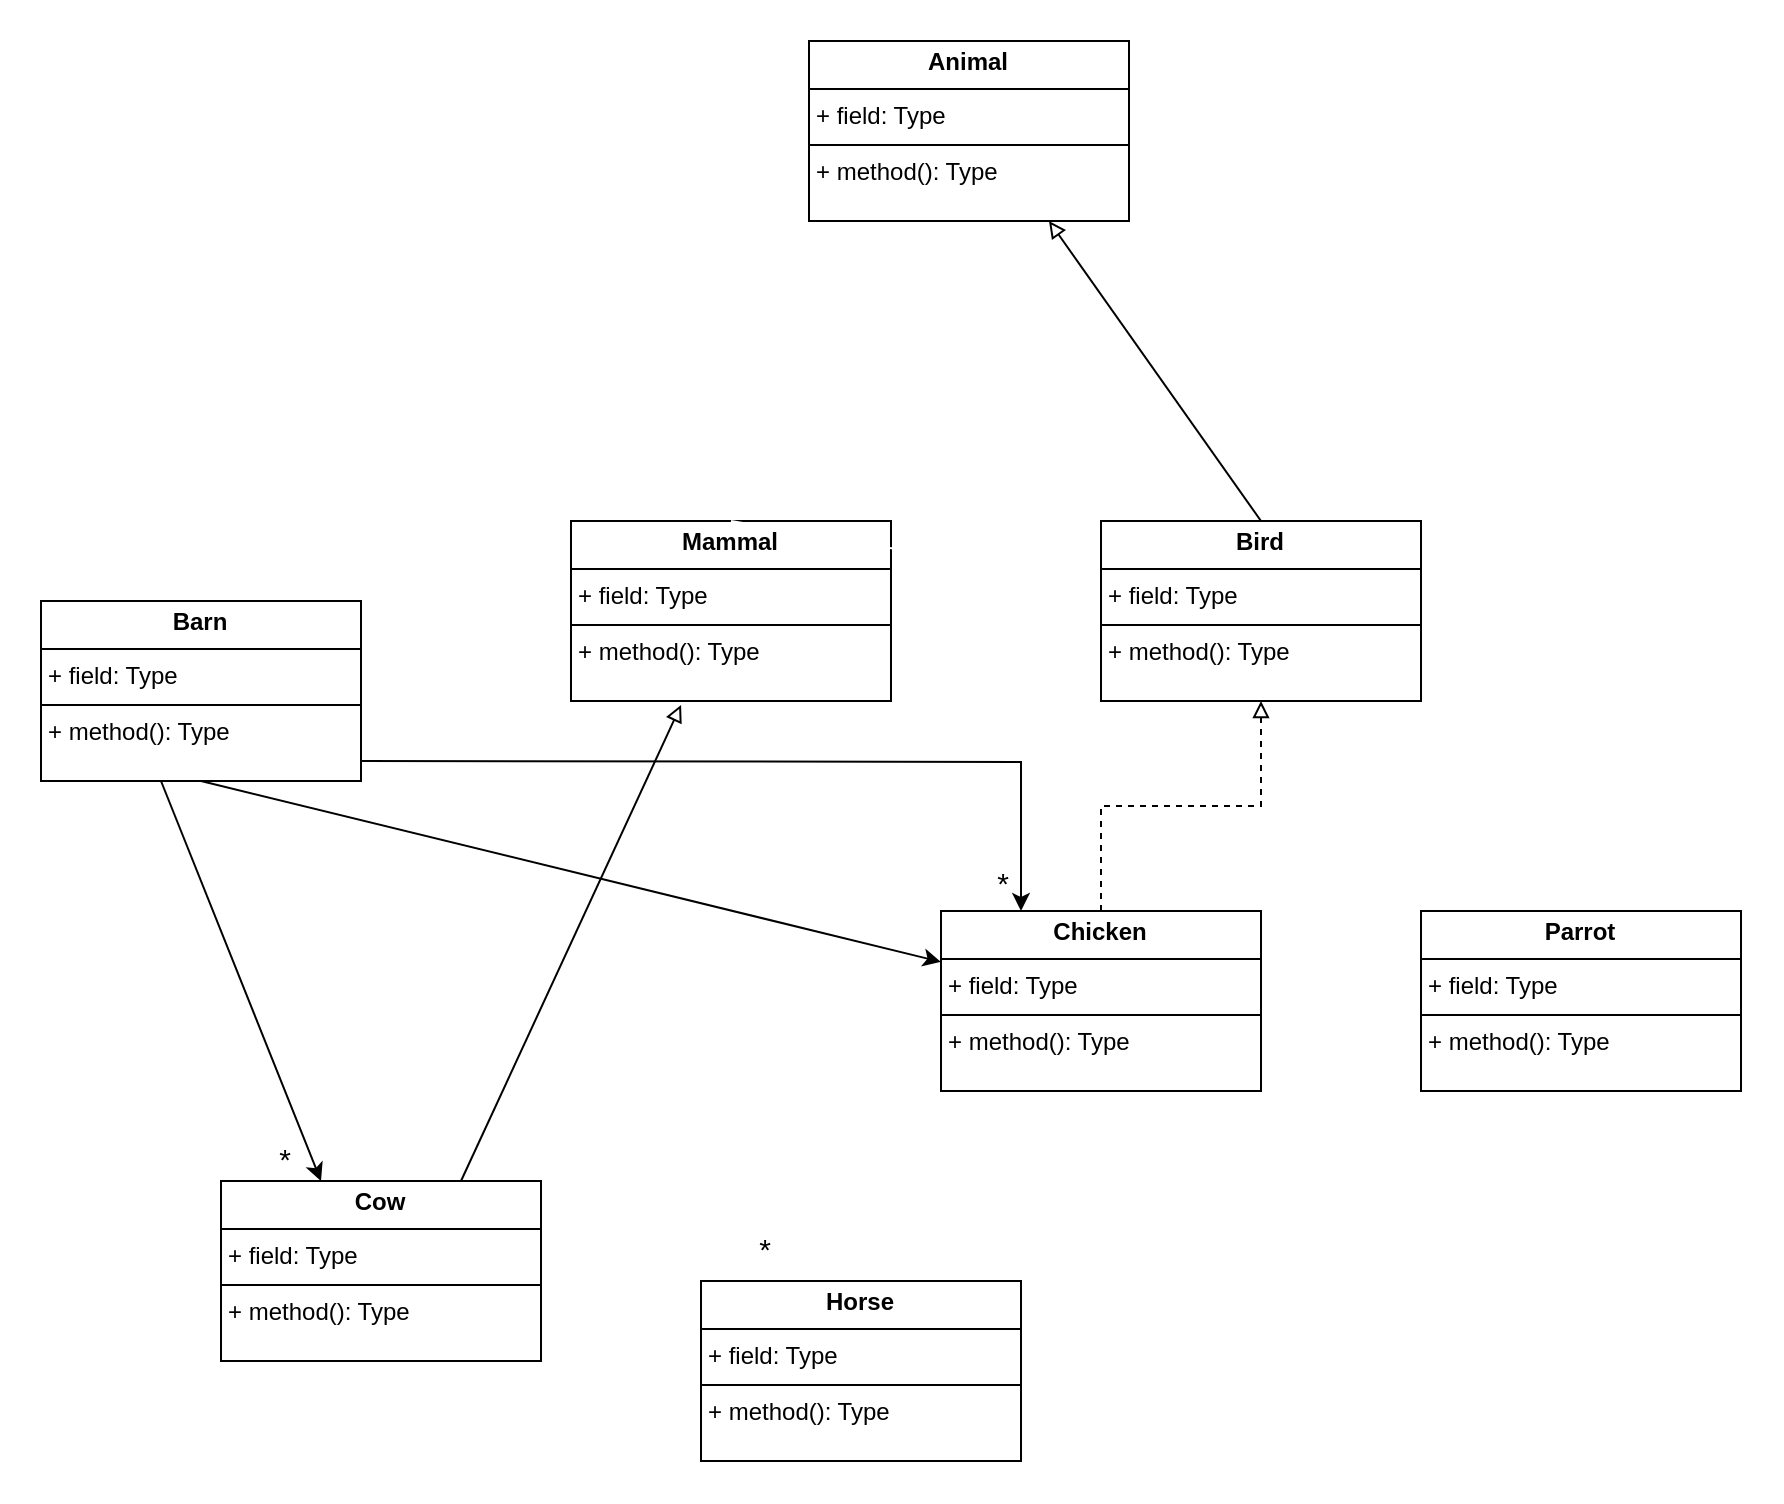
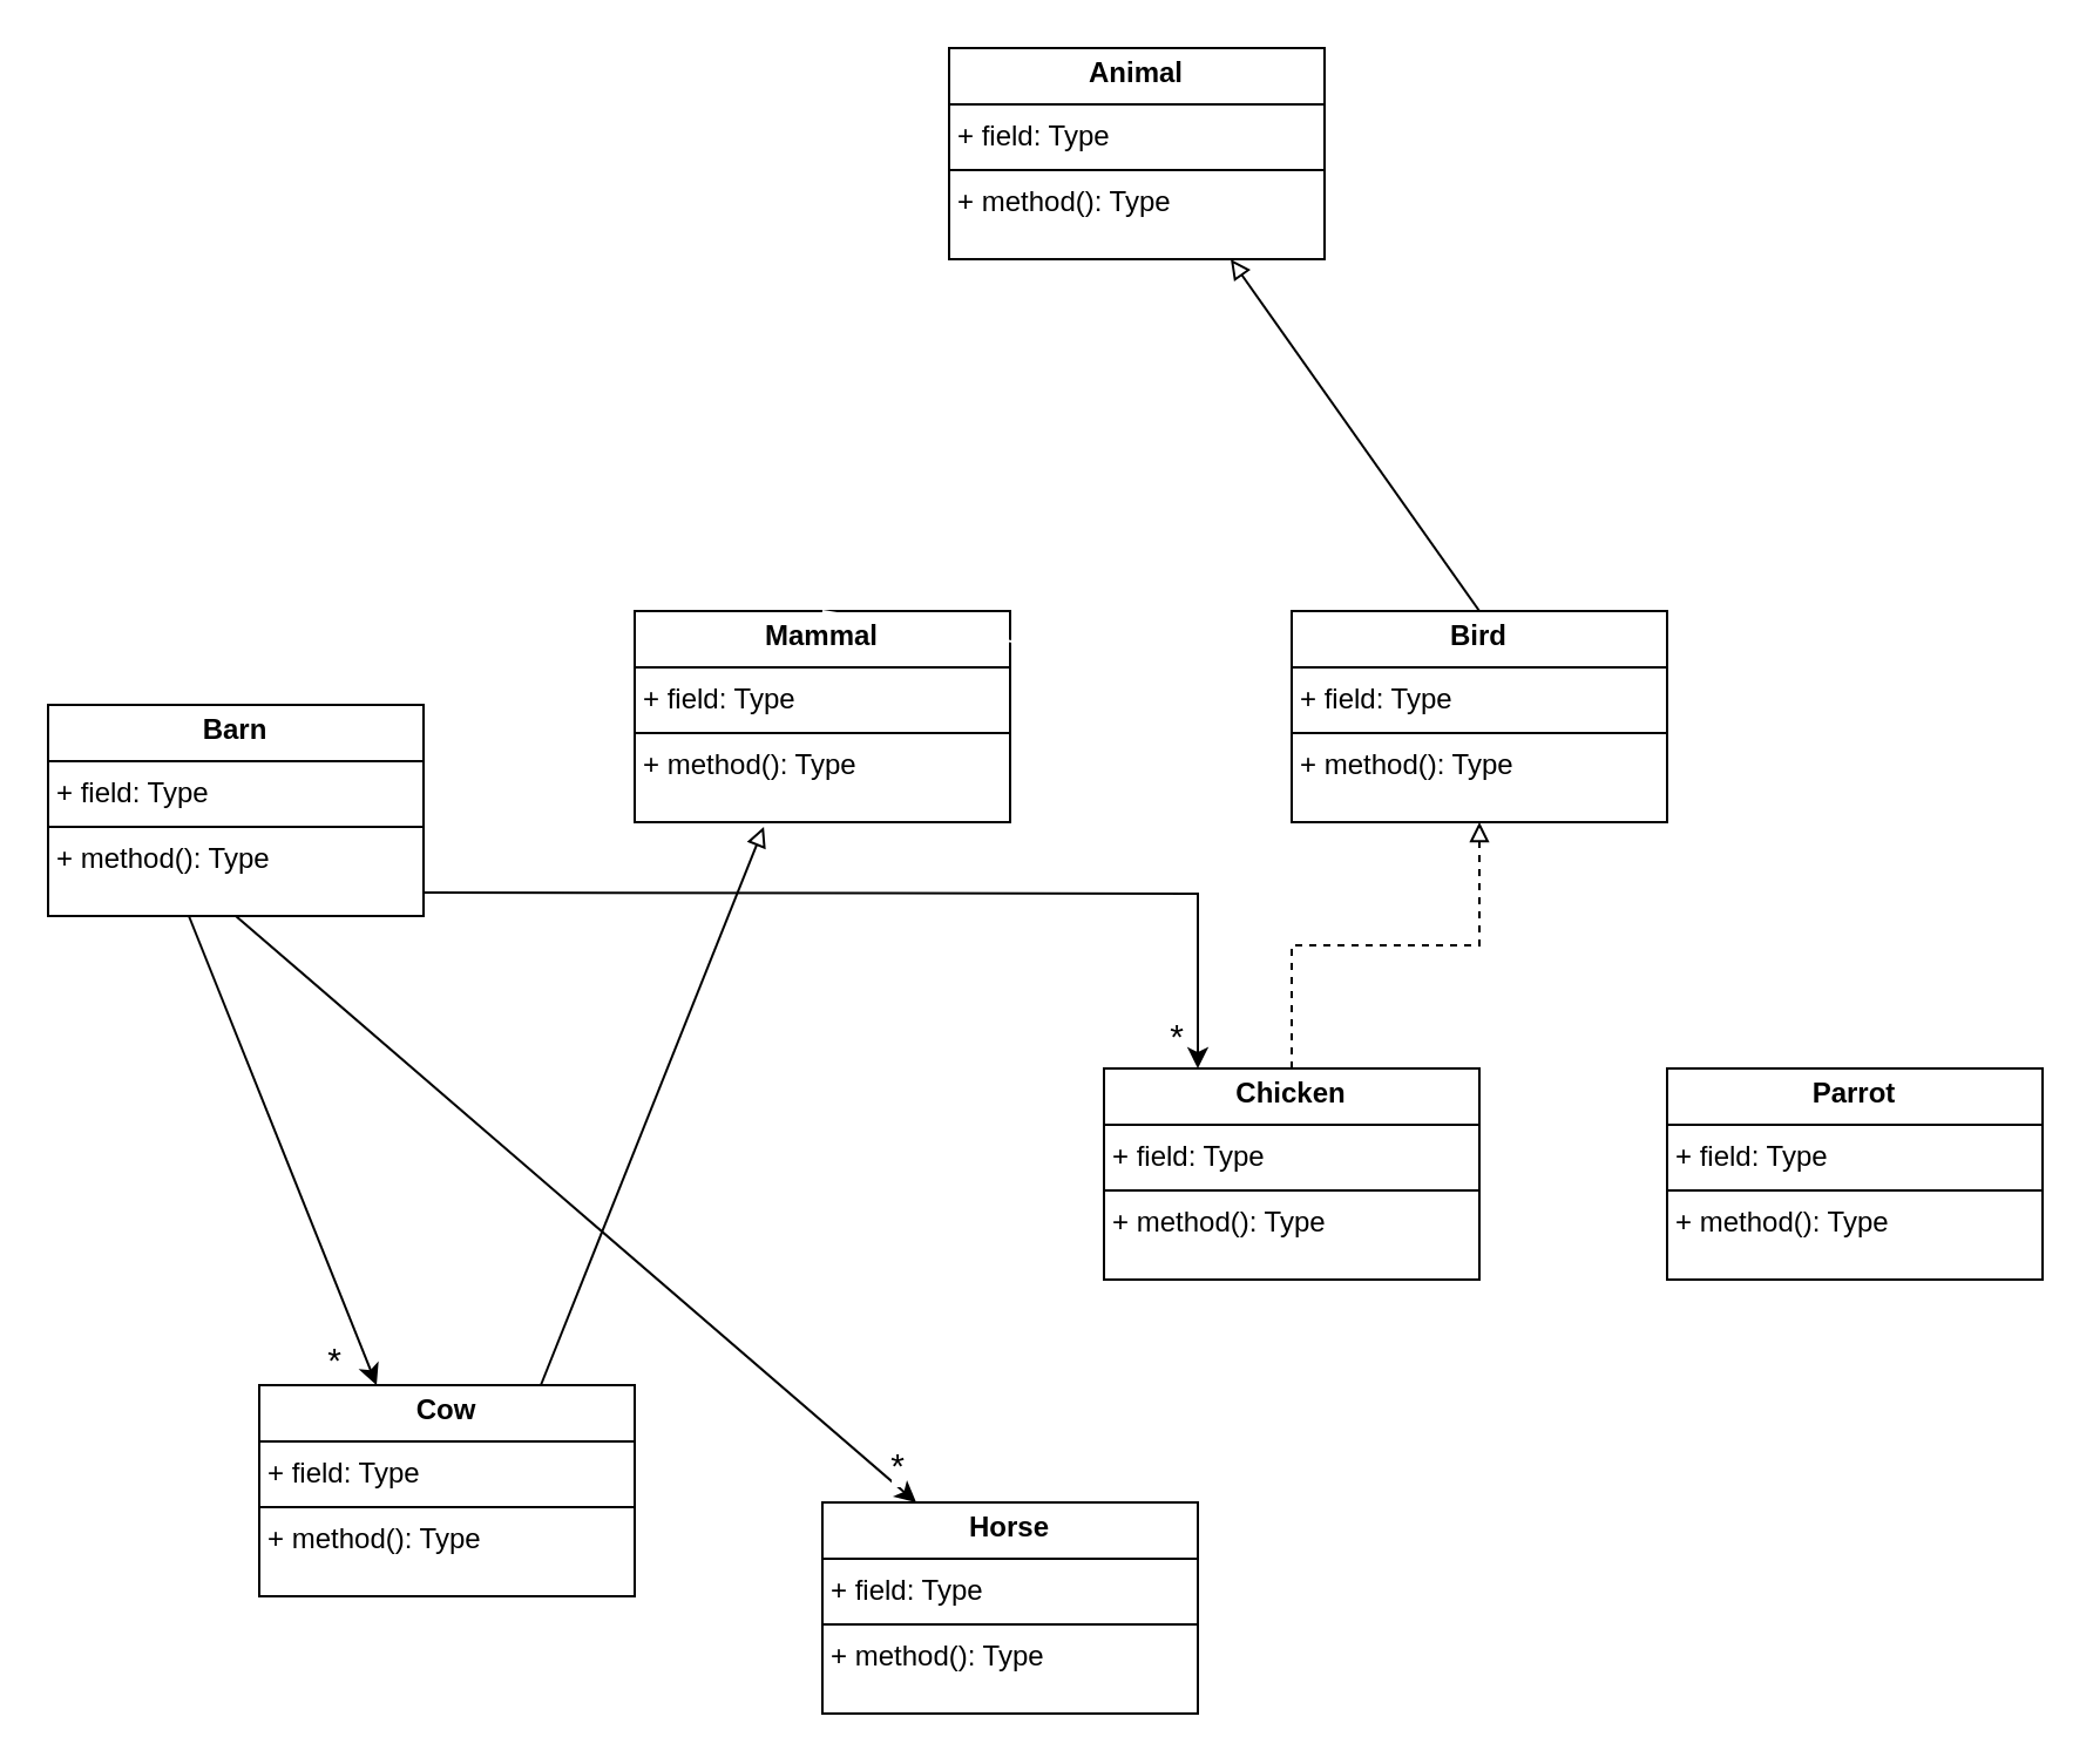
- <mxCell id="3" value="&lt;p style=&quot;margin:0px;margin-top:4px;text-align:center;&quot;&gt;&lt;b&gt;Mammal&lt;/b&gt;&lt;/p&gt;&lt;hr size=&quot;1&quot; style=&quot;border-style:solid;&quot;&gt;&lt;p style=&quot;margin:0px;margin-left:4px;&quot;&gt;+ field: Type&lt;/p&gt;&lt;hr size=&quot;1&quot; style=&quot;border-style:solid;&quot;&gt;&lt;p style=&quot;margin:0px;margin-left:4px;&quot;&gt;+ method(): Type&lt;/p&gt;" style="verticalAlign=top;align=left;overflow=fill;html=1;whiteSpace=wrap;" vertex="1" parent="1"><mxGeometry x="285" y="260" width="160" height="90" as="geometry" /></mxCell>
+ <mxCell id="3" value="&lt;p style=&quot;margin:0px;margin-top:4px;text-align:center;&quot;&gt;&lt;b&gt;Mammal&lt;/b&gt;&lt;/p&gt;&lt;hr size=&quot;1&quot; style=&quot;border-style:solid;&quot;&gt;&lt;p style=&quot;margin:0px;margin-left:4px;&quot;&gt;+ field: Type&lt;/p&gt;&lt;hr size=&quot;1&quot; style=&quot;border-style:solid;&quot;&gt;&lt;p style=&quot;margin:0px;margin-left:4px;&quot;&gt;+ method(): Type&lt;/p&gt;" style="verticalAlign=top;align=left;overflow=fill;html=1;whiteSpace=wrap;" vertex="1" parent="1"><mxGeometry x="270" y="260" width="160" height="90" as="geometry" /></mxCell>
- <mxCell id="15" value="" style="endArrow=classic;html=1;rounded=0;exitX=0.5;exitY=1;exitDx=0;exitDy=0;startArrow=none;startFill=0;" edge="1" parent="1" source="11" target="13"><mxGeometry width="50" height="50" relative="1" as="geometry"><mxPoint x="226" y="500" as="sourcePoint" /><mxPoint x="320" y="350" as="targetPoint" /></mxGeometry></mxCell>
+ <mxCell id="15" value="" style="endArrow=classic;html=1;rounded=0;exitX=0.5;exitY=1;exitDx=0;exitDy=0;entryX=0.25;entryY=0;entryDx=0;entryDy=0;startArrow=none;startFill=0;" edge="1" parent="1" source="11" target="8"><mxGeometry width="50" height="50" relative="1" as="geometry"><mxPoint x="226" y="500" as="sourcePoint" /><mxPoint x="320" y="350" as="targetPoint" /></mxGeometry></mxCell>
